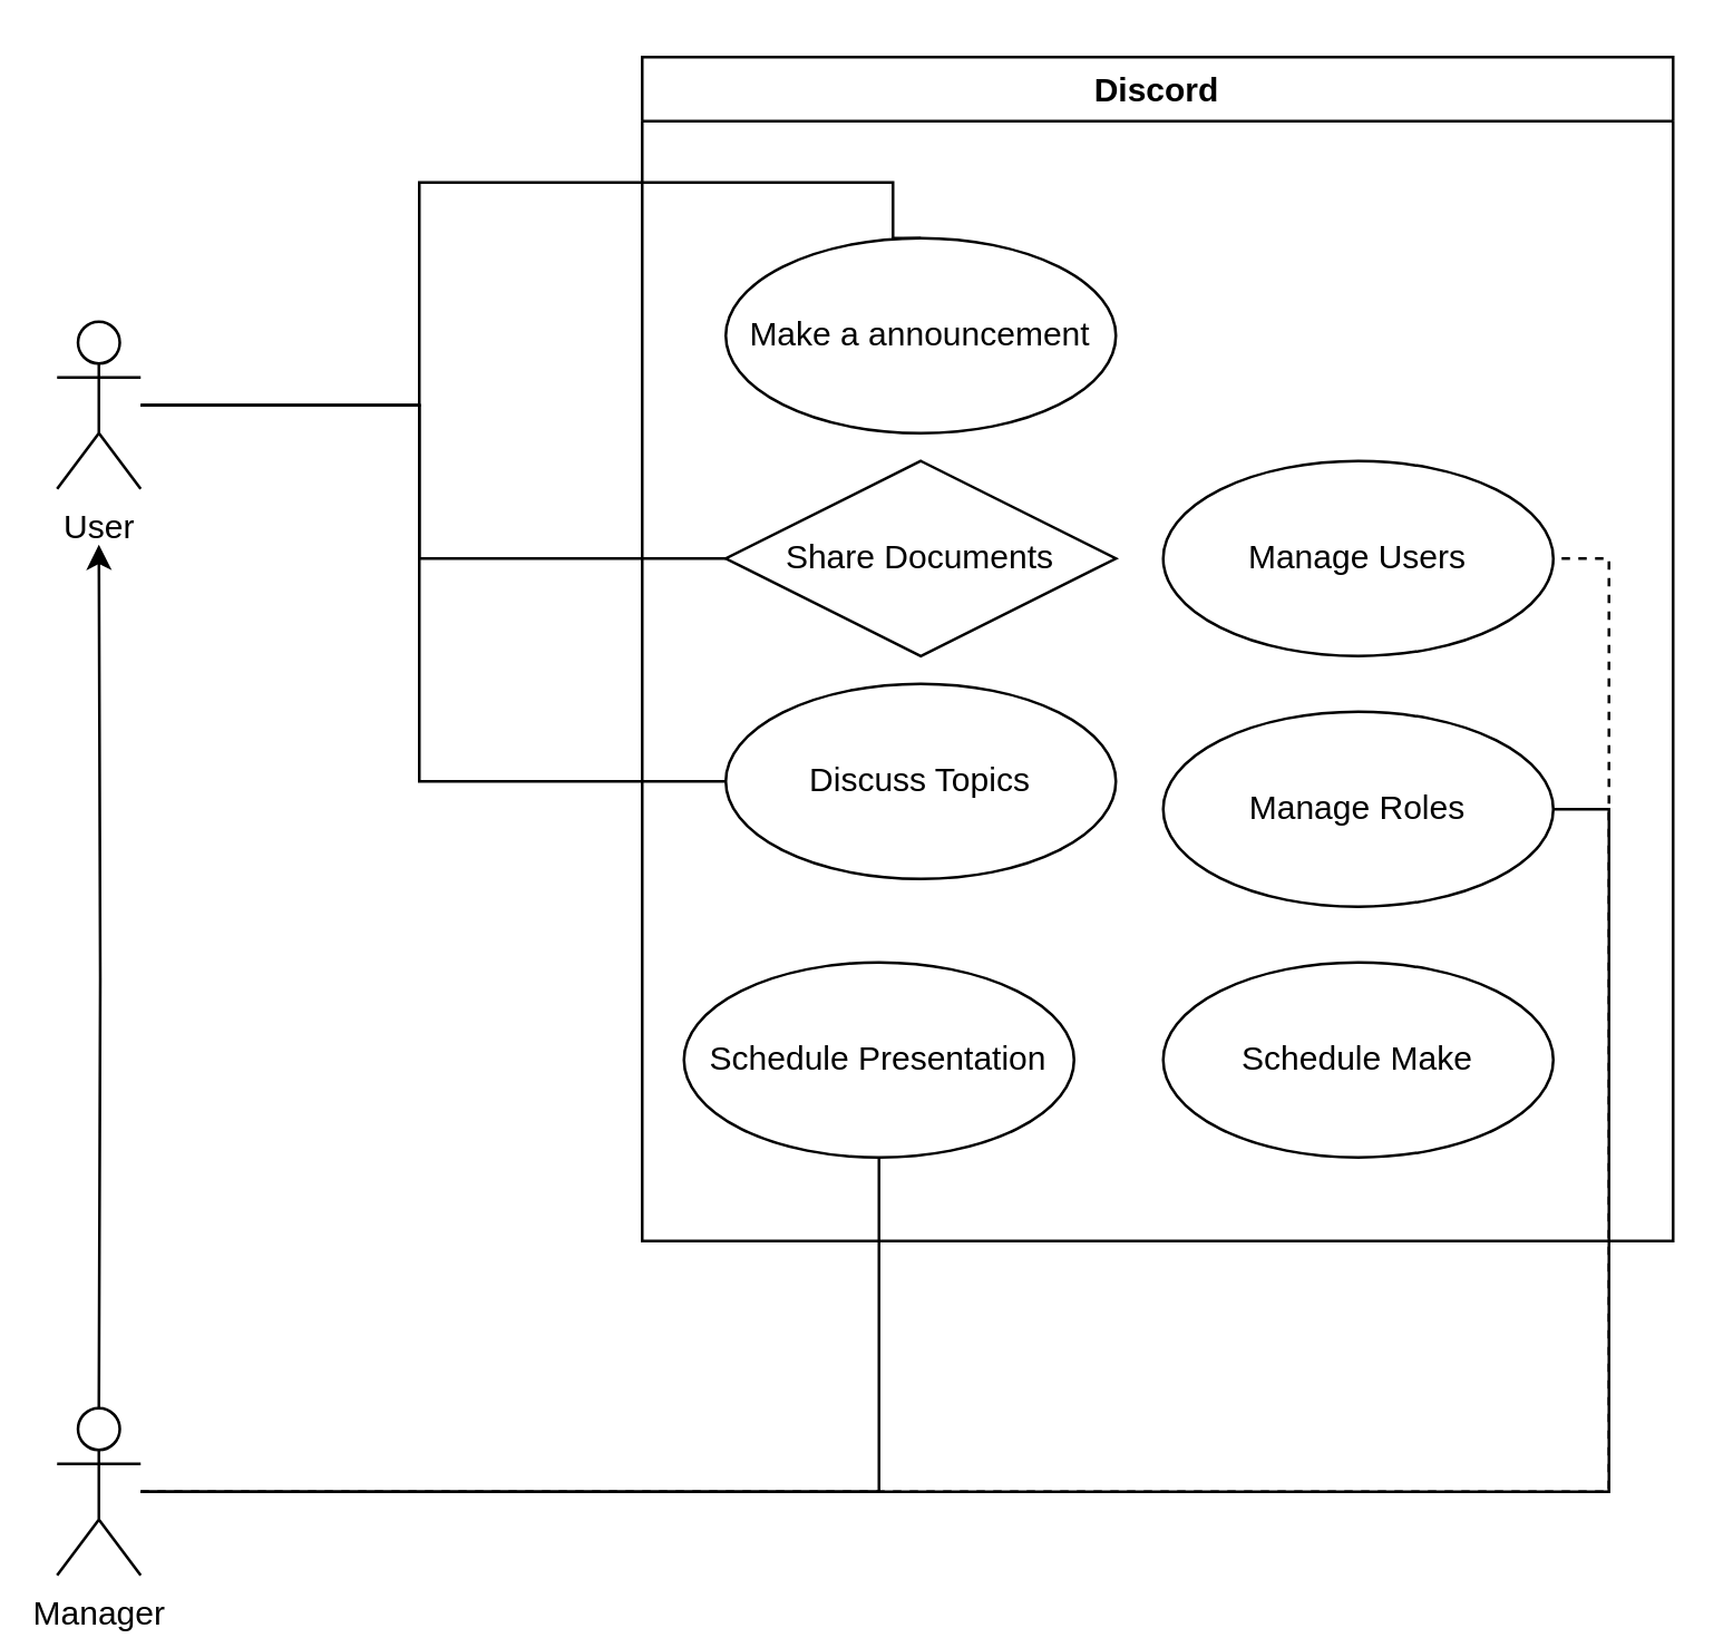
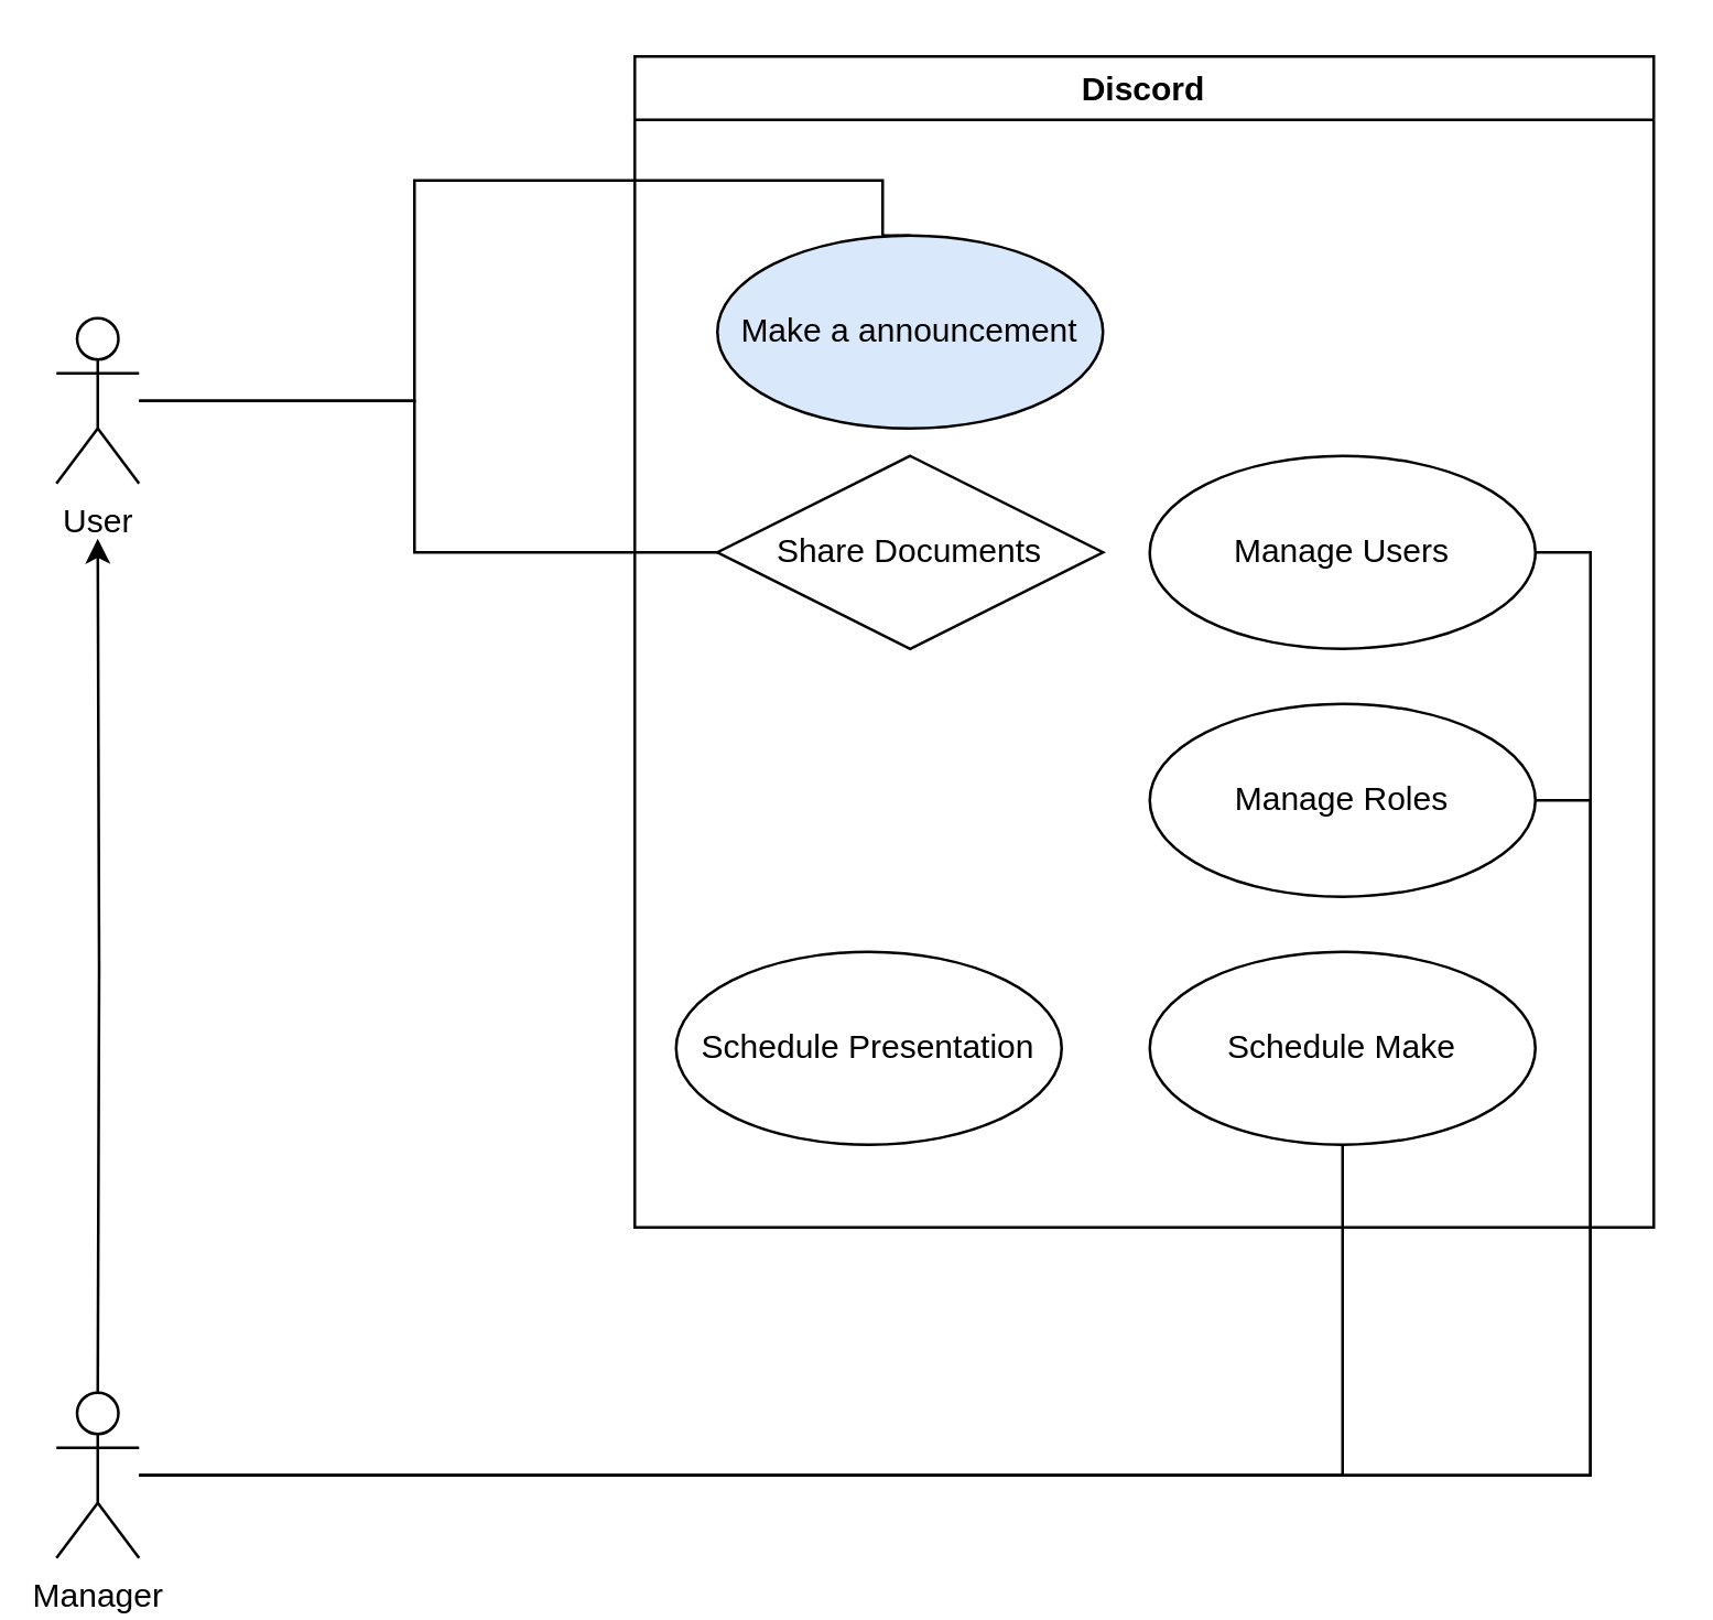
- <mxCell id="15" value="Make a announcement" style="ellipse;whiteSpace=wrap;html=1;" vertex="1" parent="1"><mxGeometry x="260" y="85" width="140" height="70" as="geometry" /></mxCell>
+ <mxCell id="15" value="Make a announcement" style="ellipse;whiteSpace=wrap;html=1;fillColor=#dae8fc;" vertex="1" parent="1"><mxGeometry x="260" y="85" width="140" height="70" as="geometry" /></mxCell>
- <mxCell id="9" style="edgeStyle=orthogonalEdgeStyle;rounded=0;orthogonalLoop=1;jettySize=auto;html=1;entryX=1;entryY=0.5;entryDx=0;entryDy=0;endArrow=none;endFill=0;dashed=1;" edge="1" parent="1" source="10" target="16"><mxGeometry relative="1" as="geometry" /></mxCell>
+ <mxCell id="9" style="edgeStyle=orthogonalEdgeStyle;rounded=0;orthogonalLoop=1;jettySize=auto;html=1;entryX=1;entryY=0.5;entryDx=0;entryDy=0;endArrow=none;endFill=0;" edge="1" parent="1" source="10" target="16"><mxGeometry relative="1" as="geometry" /></mxCell>
- <mxCell id="4" style="edgeStyle=orthogonalEdgeStyle;rounded=0;orthogonalLoop=1;jettySize=auto;html=1;entryX=0;entryY=0.5;entryDx=0;entryDy=0;endArrow=none;endFill=0;" edge="1" parent="1" source="5" target="14"><mxGeometry relative="1" as="geometry"><Array as="points"><mxPoint x="150" y="145" /><mxPoint x="150" y="280" /></Array></mxGeometry></mxCell>
- <mxCell id="14" value="Discuss Topics" style="ellipse;whiteSpace=wrap;html=1;" vertex="1" parent="1"><mxGeometry x="260" y="245" width="140" height="70" as="geometry" /></mxCell>
- <mxCell id="6" style="edgeStyle=orthogonalEdgeStyle;rounded=0;orthogonalLoop=1;jettySize=auto;html=1;entryX=0.5;entryY=1;entryDx=0;entryDy=0;endArrow=none;endFill=0;" edge="1" parent="1" source="10" target="11"><mxGeometry relative="1" as="geometry" /></mxCell>
+ <mxCell id="7" style="edgeStyle=orthogonalEdgeStyle;rounded=0;orthogonalLoop=1;jettySize=auto;html=1;entryX=0.5;entryY=1;entryDx=0;entryDy=0;endArrow=none;endFill=0;" edge="1" parent="1" source="10" target="13"><mxGeometry relative="1" as="geometry" /></mxCell>
